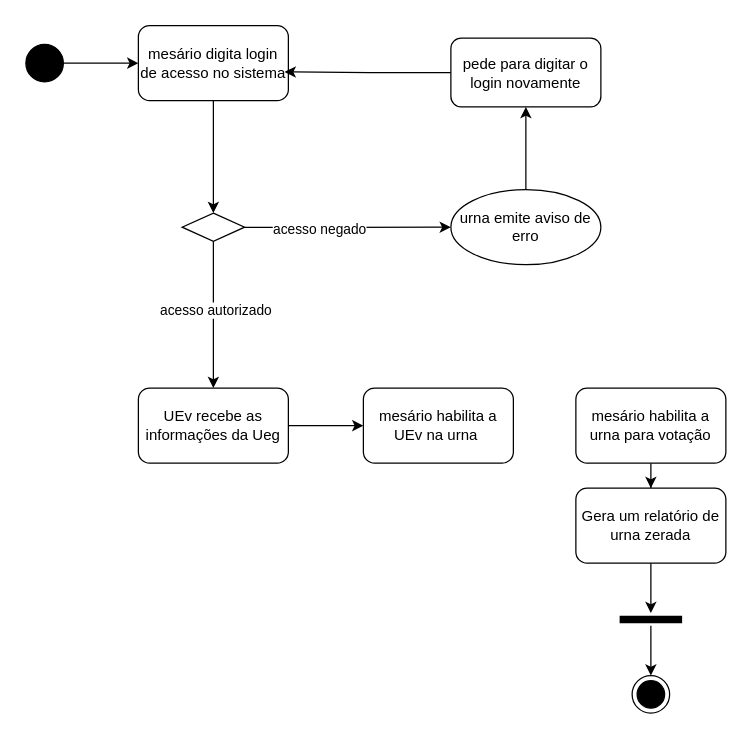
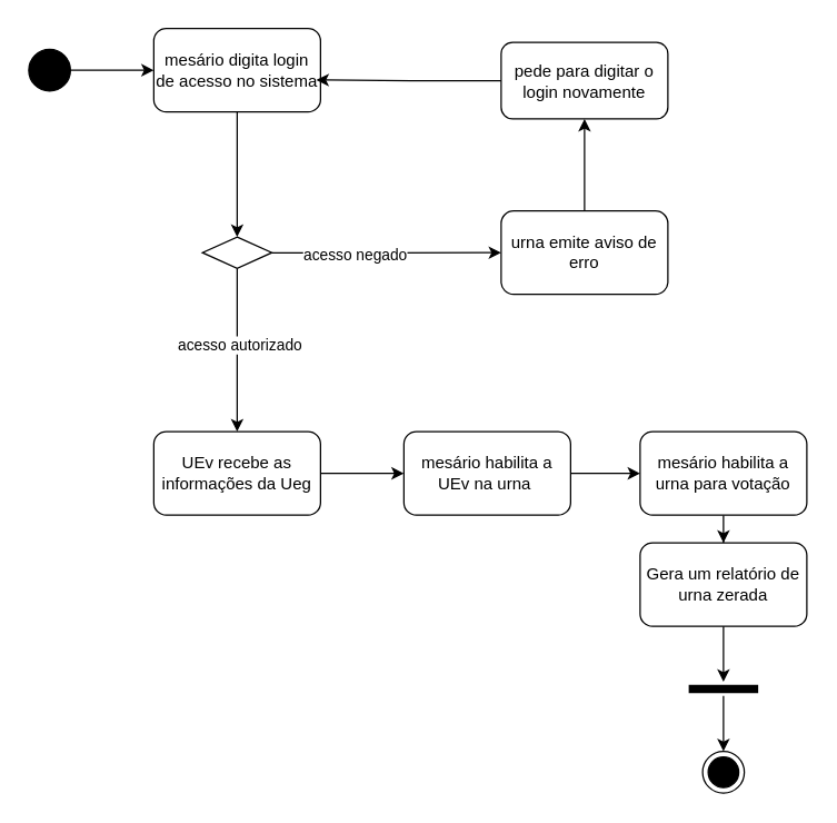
- <mxCell id="12" value="urna emite aviso de erro" style="ellipse;whiteSpace=wrap;html=1;" parent="1" vertex="1"><mxGeometry x="360" y="151.25" width="120" height="60" as="geometry" /></mxCell>
+ <mxCell id="12" value="urna emite aviso de erro" style="rounded=1;whiteSpace=wrap;html=1;" parent="1" vertex="1"><mxGeometry x="360" y="151.25" width="120" height="60" as="geometry" /></mxCell>
+ <mxCell id="17" style="edgeStyle=orthogonalEdgeStyle;rounded=0;orthogonalLoop=1;jettySize=auto;html=1;" parent="1" source="18" target="20" edge="1"><mxGeometry relative="1" as="geometry"><mxPoint x="470" y="340" as="targetPoint" /></mxGeometry></mxCell>
